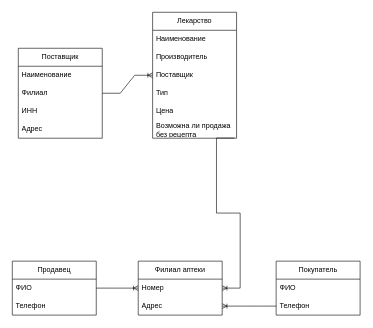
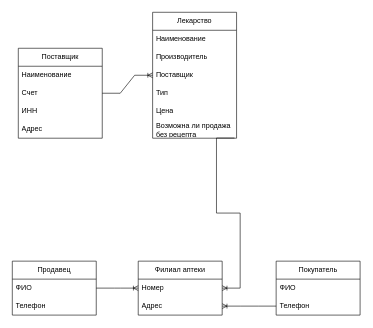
- <mxCell id="14" value="Филиал" style="text;strokeColor=none;fillColor=none;align=left;verticalAlign=middle;spacingLeft=4;spacingRight=4;overflow=hidden;points=[[0,0.5],[1,0.5]];portConstraint=eastwest;rotatable=0;whiteSpace=wrap;html=1;" vertex="1" parent="12"><mxGeometry y="60" width="140" height="30" as="geometry" /></mxCell>
+ <mxCell id="14" value="Счет" style="text;strokeColor=none;fillColor=none;align=left;verticalAlign=middle;spacingLeft=4;spacingRight=4;overflow=hidden;points=[[0,0.5],[1,0.5]];portConstraint=eastwest;rotatable=0;whiteSpace=wrap;html=1;" vertex="1" parent="12"><mxGeometry y="60" width="140" height="30" as="geometry" /></mxCell>
